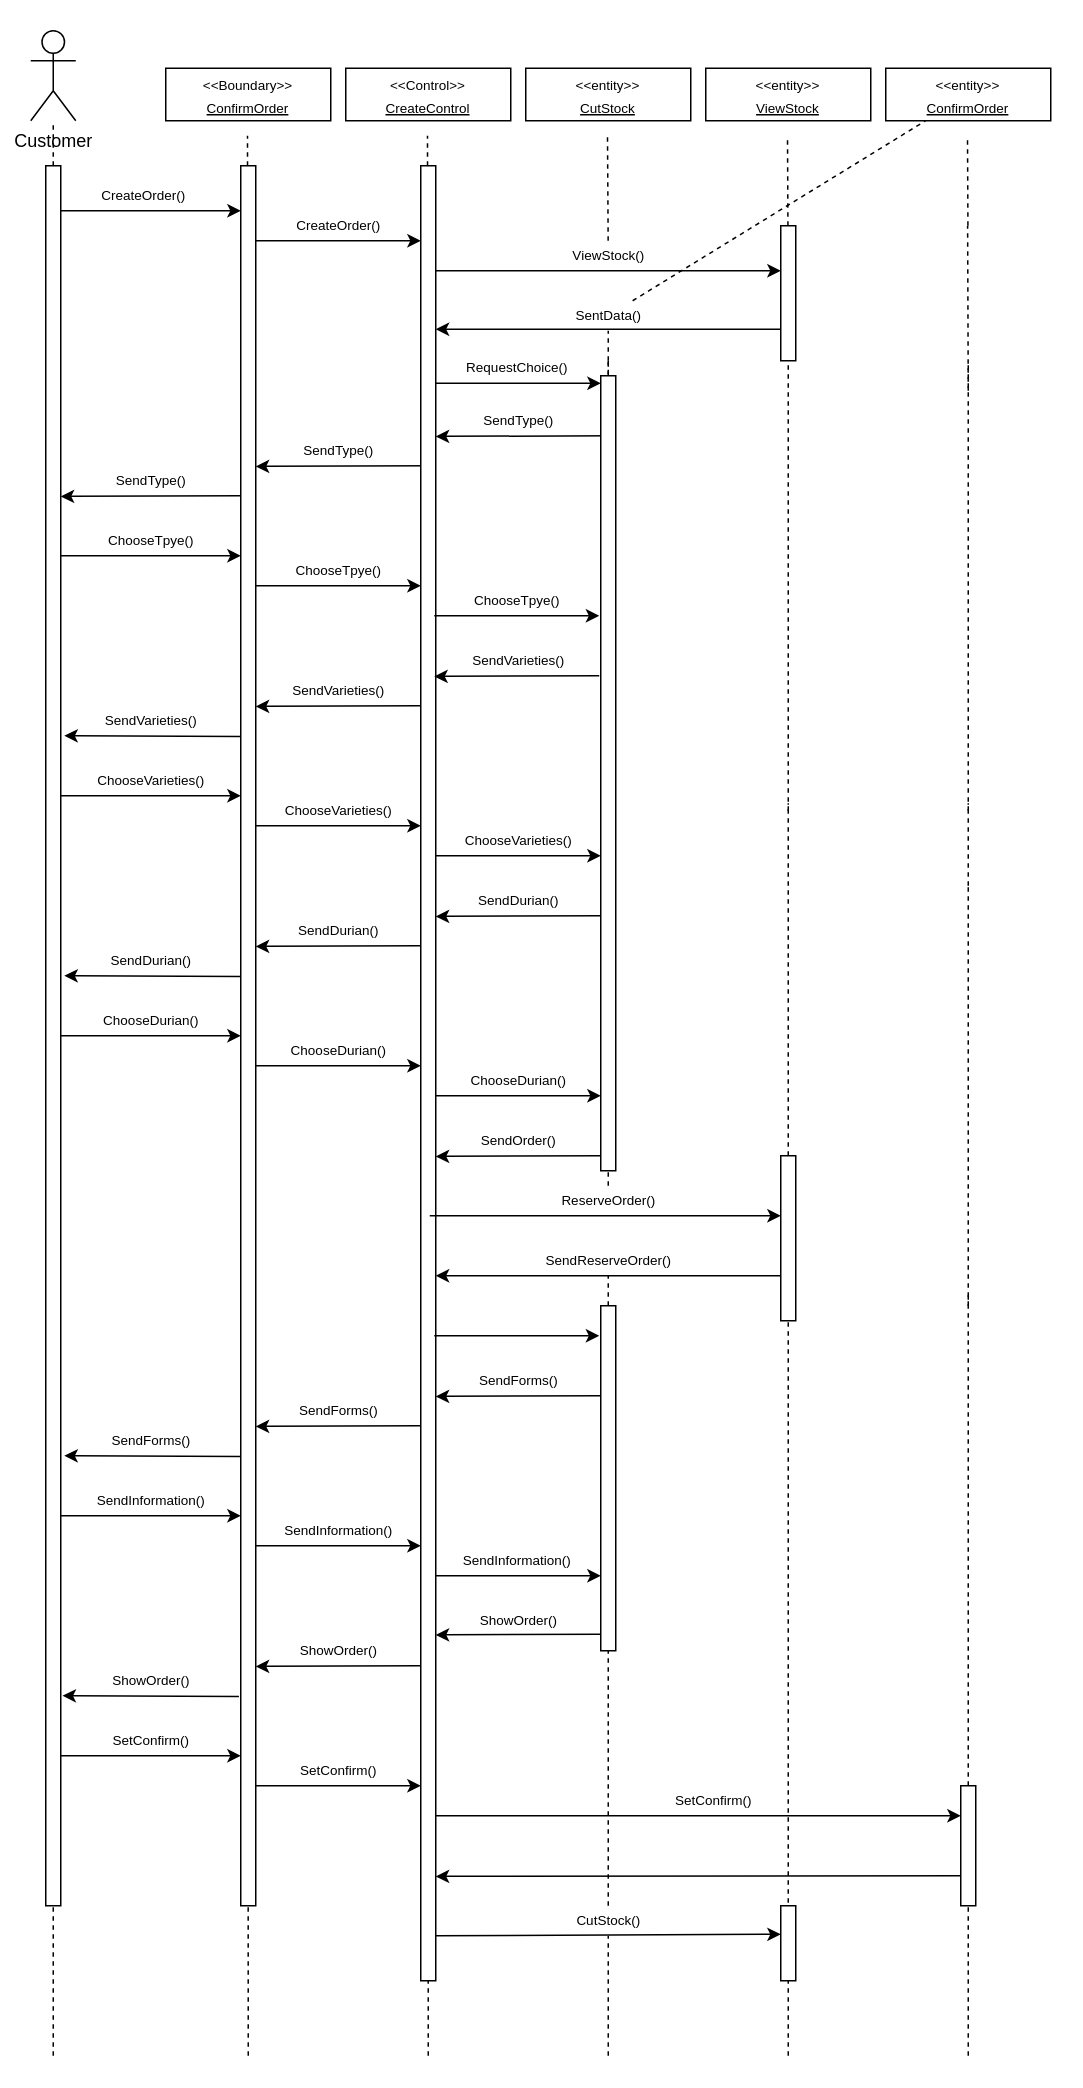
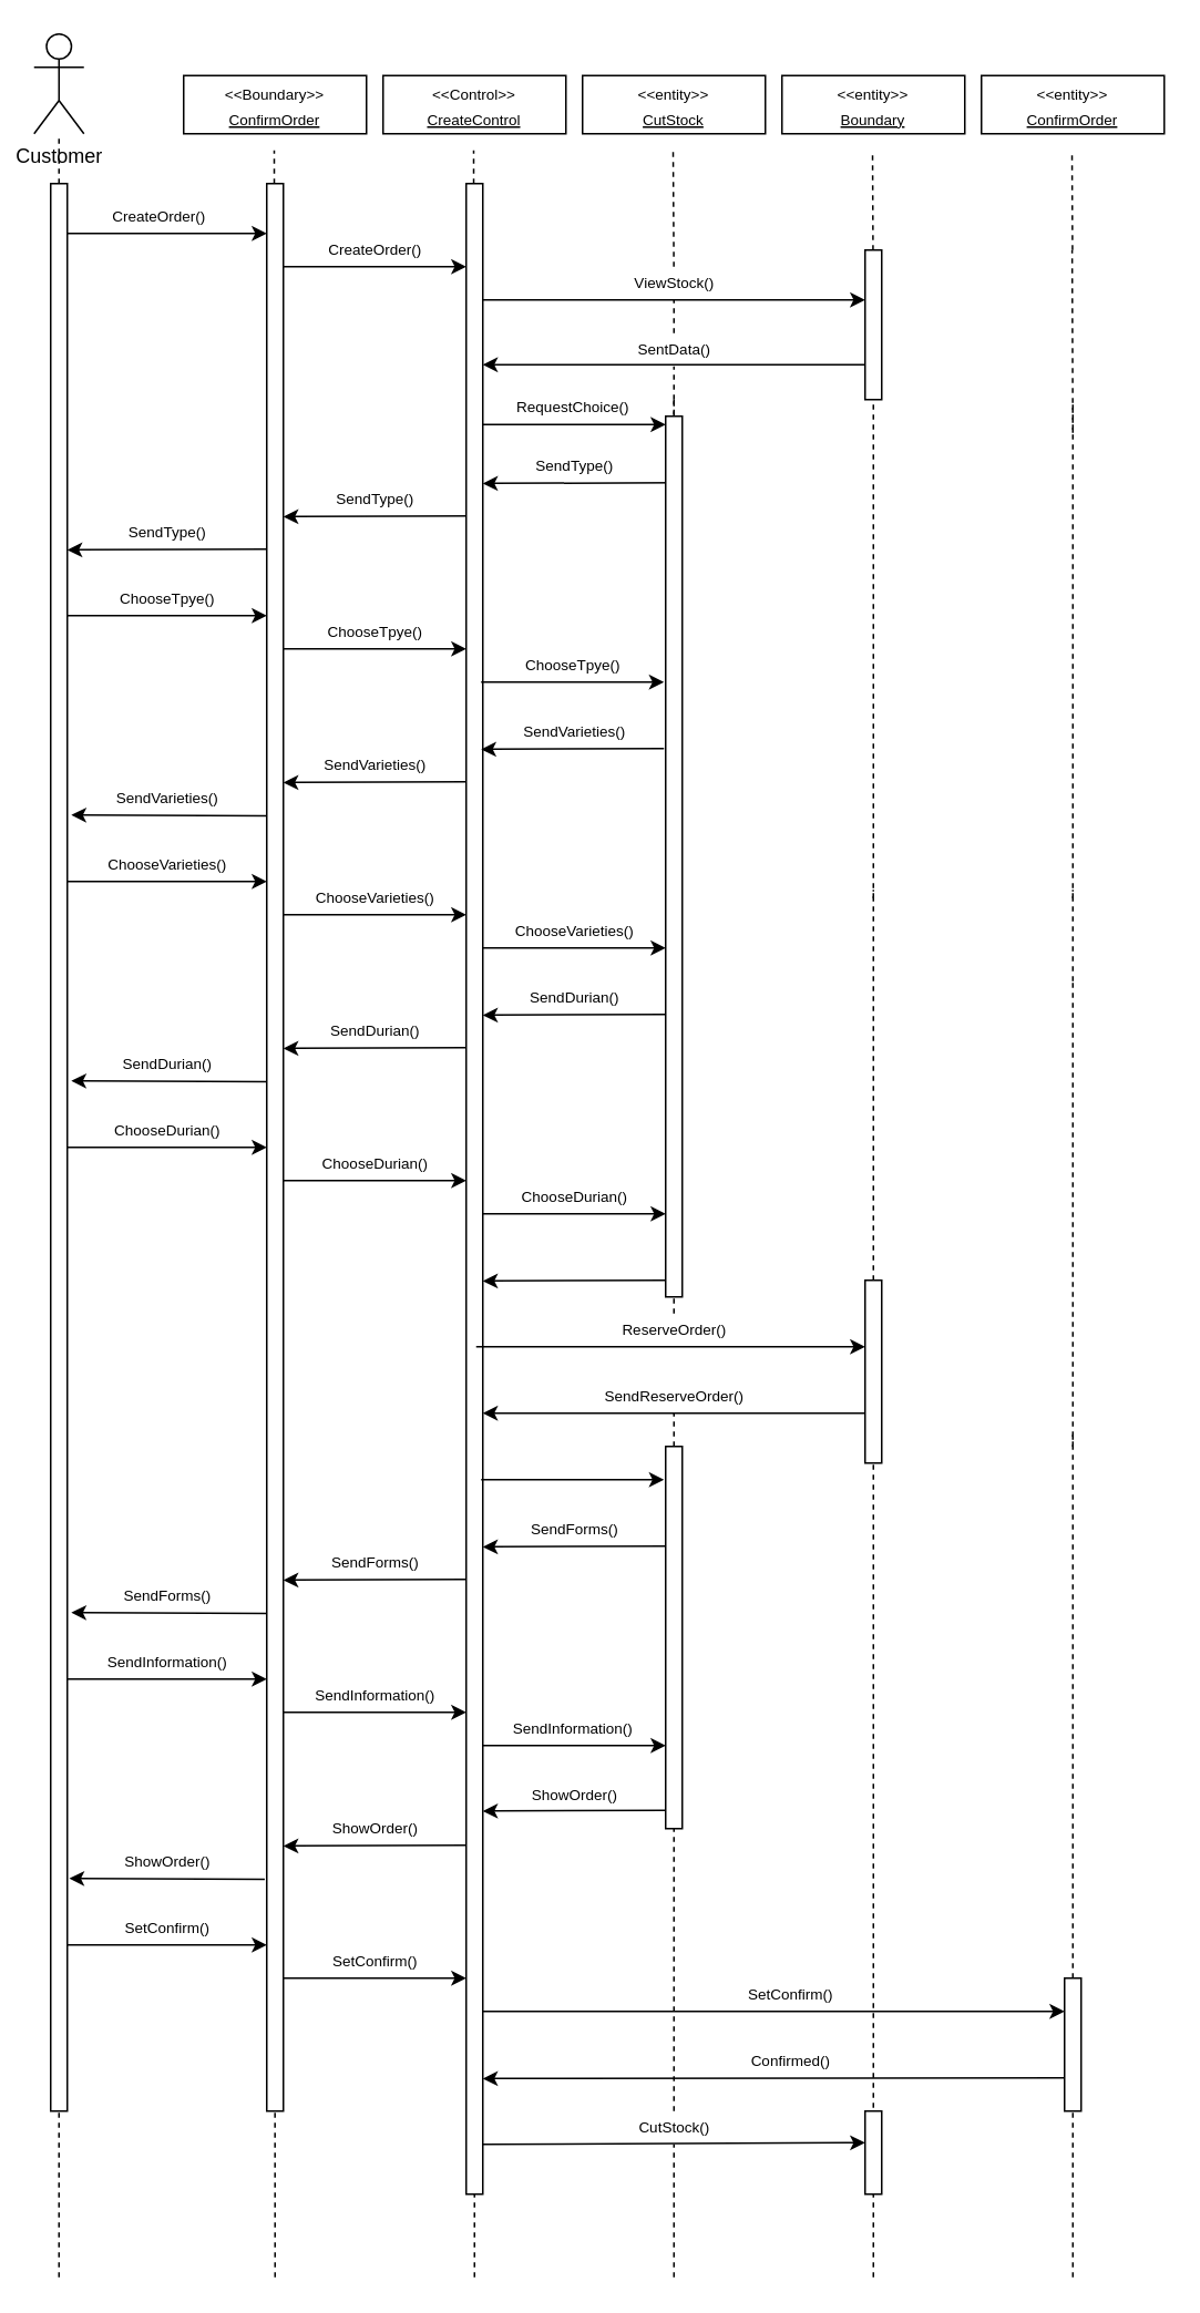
- <mxCell id="5" value="&lt;font style=&quot;font-size: 9px;&quot;&gt;&amp;lt;&amp;lt;entity&amp;gt;&amp;gt;&lt;br&gt;&lt;u&gt;ViewStock&lt;/u&gt;&lt;br&gt;&lt;/font&gt;" style="rounded=0;whiteSpace=wrap;html=1;" parent="1" vertex="1"><mxGeometry x="470" y="45" width="110" height="35" as="geometry" /></mxCell>
+ <mxCell id="5" value="&lt;font style=&quot;font-size: 9px;&quot;&gt;&amp;lt;&amp;lt;entity&amp;gt;&amp;gt;&lt;br&gt;&lt;u&gt;Boundary&lt;/u&gt;&lt;br&gt;&lt;/font&gt;" style="rounded=0;whiteSpace=wrap;html=1;" parent="1" vertex="1"><mxGeometry x="470" y="45" width="110" height="35" as="geometry" /></mxCell>
- <mxCell id="39" value="" style="endArrow=none;dashed=1;html=1;startArrow=none;" parent="1" source="38" target="119" edge="1"><mxGeometry width="50" height="50" relative="1" as="geometry"><mxPoint x="404.958" y="200" as="sourcePoint" /><mxPoint x="404.5" y="90" as="targetPoint" /></mxGeometry></mxCell>
+ <mxCell id="39" value="" style="endArrow=none;dashed=1;html=1;startArrow=none;" parent="1" source="38" target="40" edge="1"><mxGeometry width="50" height="50" relative="1" as="geometry"><mxPoint x="404.958" y="200" as="sourcePoint" /><mxPoint x="404.5" y="90" as="targetPoint" /></mxGeometry></mxCell>
- <mxCell id="84" value="SendOrder()" style="text;html=1;align=center;verticalAlign=middle;resizable=0;points=[];autosize=1;strokeColor=none;fillColor=none;fontSize=9;" parent="1" vertex="1"><mxGeometry x="310" y="750" width="70" height="20" as="geometry" /></mxCell>
+ <mxCell id="132" value="Confirmed()" style="text;html=1;align=center;verticalAlign=middle;resizable=0;points=[];autosize=1;strokeColor=none;fillColor=none;fontSize=9;" parent="1" vertex="1"><mxGeometry x="440" y="1230" width="70" height="20" as="geometry" /></mxCell>
